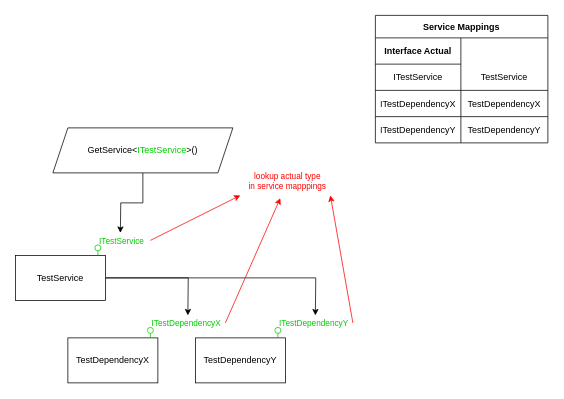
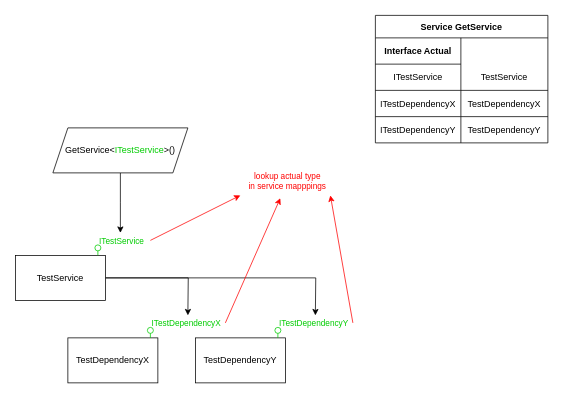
- <mxCell id="10" value="Service Mappings" style="shape=table;startSize=30;container=1;collapsible=0;childLayout=tableLayout;fontStyle=1;align=center;pointerEvents=1;fontColor=#000000;" vertex="1" parent="1"><mxGeometry x="500" y="20" width="230" height="170" as="geometry" /></mxCell>
+ <mxCell id="10" value="Service GetService" style="shape=table;startSize=30;container=1;collapsible=0;childLayout=tableLayout;fontStyle=1;align=center;pointerEvents=1;fontColor=#000000;" vertex="1" parent="1"><mxGeometry x="500" y="20" width="230" height="170" as="geometry" /></mxCell>
- <mxCell id="23" value="&lt;span style=&quot;color: rgb(0 , 0 , 0) ; font-family: &amp;#34;helvetica&amp;#34; ; font-size: 12px ; font-style: normal ; font-weight: 400 ; letter-spacing: normal ; text-align: center ; text-indent: 0px ; text-transform: none ; word-spacing: 0px ; display: inline ; float: none&quot;&gt;GetService&amp;lt;&lt;/span&gt;&lt;font color=&quot;#00cc00&quot; style=&quot;font-family: &amp;#34;helvetica&amp;#34; ; font-size: 12px ; font-style: normal ; font-weight: 400 ; letter-spacing: normal ; text-align: center ; text-indent: 0px ; text-transform: none ; word-spacing: 0px&quot;&gt;ITestService&lt;/font&gt;&lt;span style=&quot;color: rgb(0 , 0 , 0) ; font-family: &amp;#34;helvetica&amp;#34; ; font-size: 12px ; font-style: normal ; font-weight: 400 ; letter-spacing: normal ; text-align: center ; text-indent: 0px ; text-transform: none ; word-spacing: 0px ; display: inline ; float: none&quot;&gt;&amp;gt;()&lt;/span&gt;" style="shape=parallelogram;perimeter=parallelogramPerimeter;whiteSpace=wrap;html=1;fixedSize=1;fontColor=#000000;size=20;" vertex="1" parent="1"><mxGeometry x="70" y="170" width="240" height="60" as="geometry" /></mxCell>
+ <mxCell id="23" value="&lt;span style=&quot;color: rgb(0 , 0 , 0) ; font-family: &amp;#34;helvetica&amp;#34; ; font-size: 12px ; font-style: normal ; font-weight: 400 ; letter-spacing: normal ; text-align: center ; text-indent: 0px ; text-transform: none ; word-spacing: 0px ; display: inline ; float: none&quot;&gt;GetService&amp;lt;&lt;/span&gt;&lt;font color=&quot;#00cc00&quot; style=&quot;font-family: &amp;#34;helvetica&amp;#34; ; font-size: 12px ; font-style: normal ; font-weight: 400 ; letter-spacing: normal ; text-align: center ; text-indent: 0px ; text-transform: none ; word-spacing: 0px&quot;&gt;ITestService&lt;/font&gt;&lt;span style=&quot;color: rgb(0 , 0 , 0) ; font-family: &amp;#34;helvetica&amp;#34; ; font-size: 12px ; font-style: normal ; font-weight: 400 ; letter-spacing: normal ; text-align: center ; text-indent: 0px ; text-transform: none ; word-spacing: 0px ; display: inline ; float: none&quot;&gt;&amp;gt;()&lt;/span&gt;" style="shape=parallelogram;perimeter=parallelogramPerimeter;whiteSpace=wrap;html=1;fixedSize=1;fontColor=#000000;size=20;" vertex="1" parent="1"><mxGeometry x="70" y="170" width="180" height="60" as="geometry" /></mxCell>
